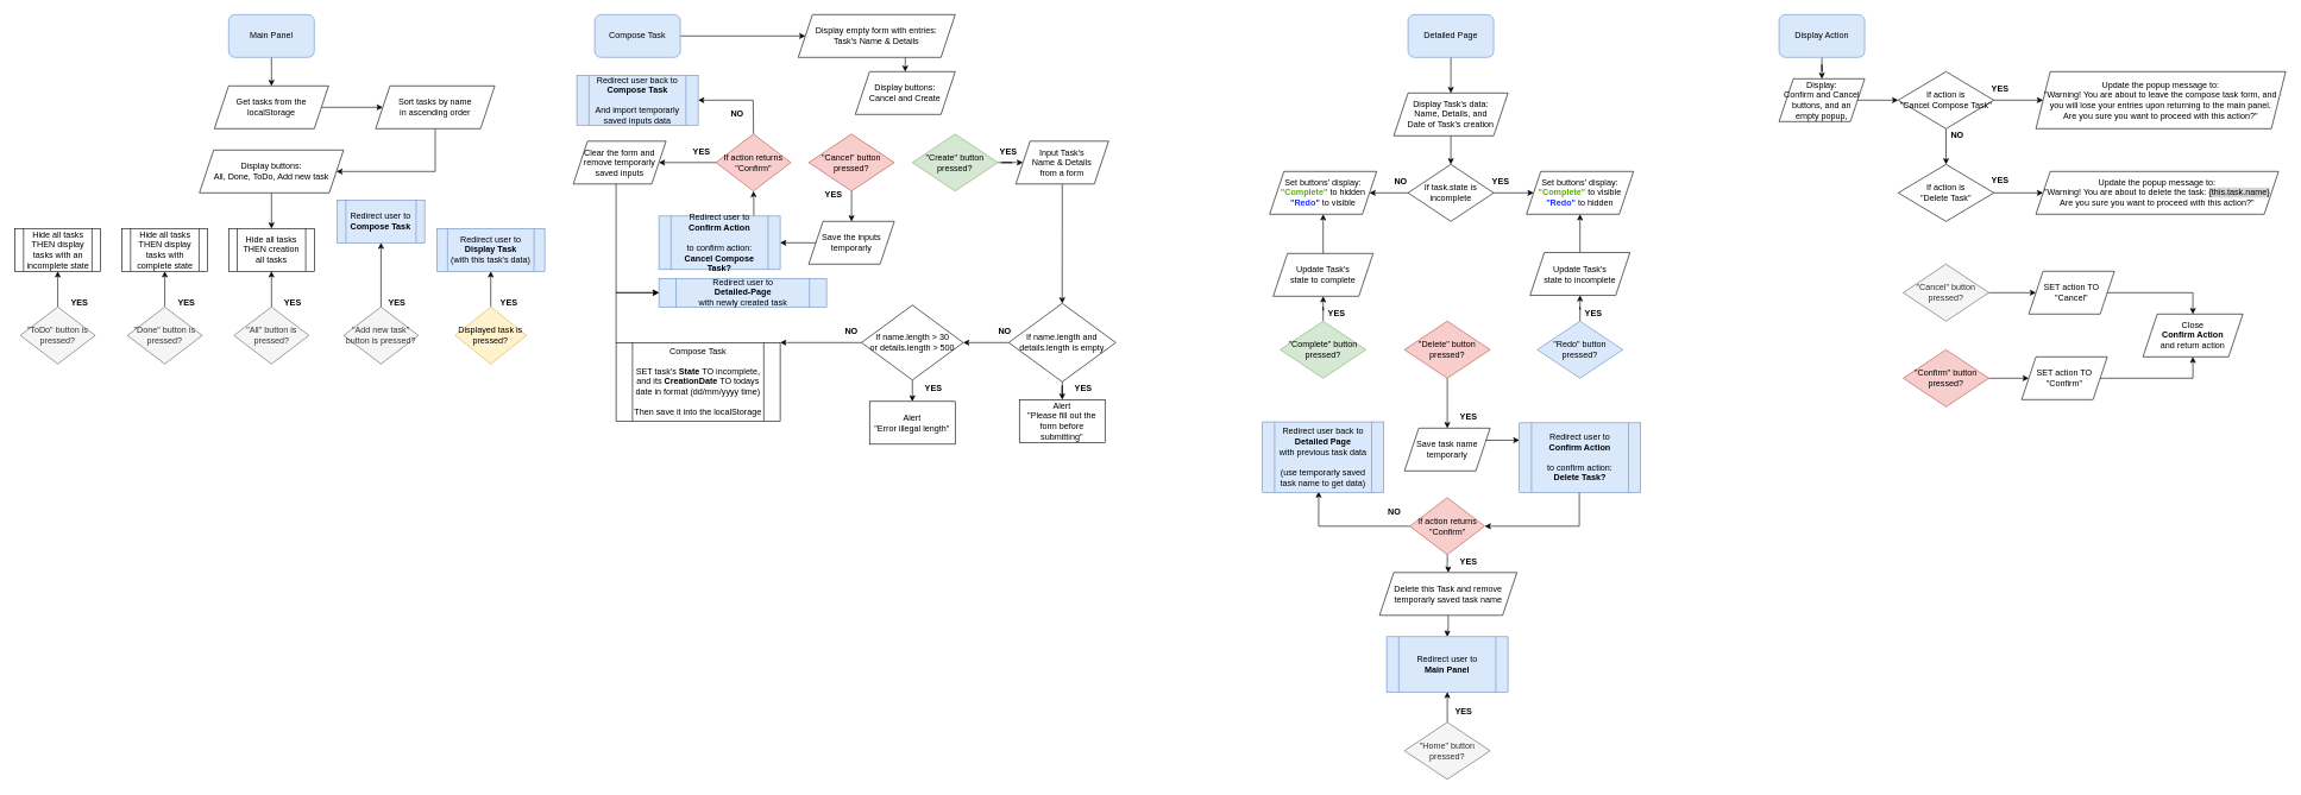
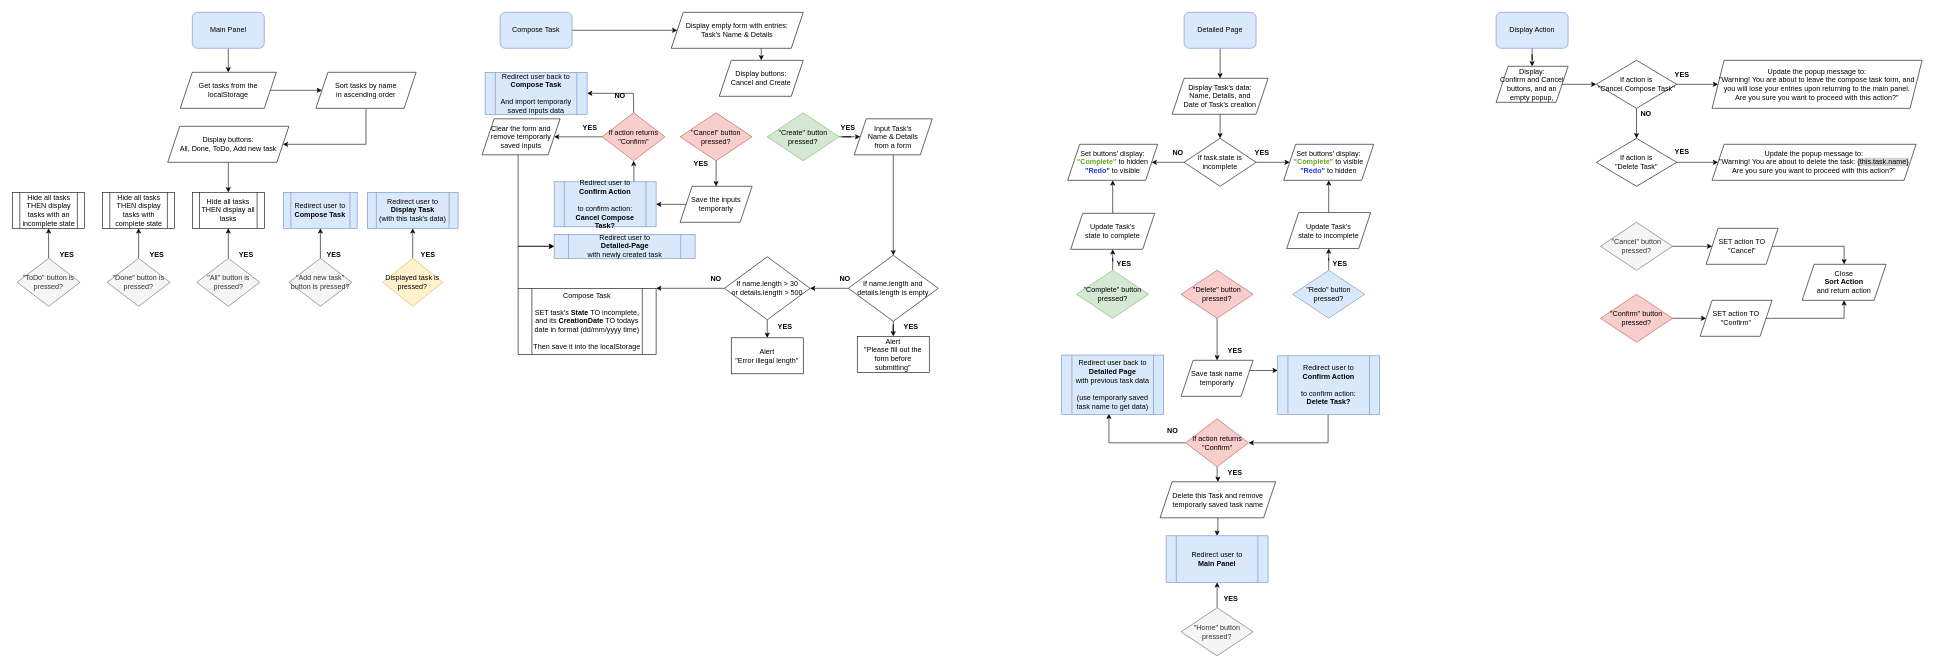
- <mxCell id="127" value="Redirect user back to &lt;b&gt;Compose Task&lt;br&gt;&lt;br&gt;&lt;/b&gt;And import temporarly saved inputs data" style="shape=process;whiteSpace=wrap;html=1;backgroundOutline=1;fillColor=#dae8fc;strokeColor=#6c8ebf;" parent="1" vertex="1"><mxGeometry x="808" y="105" width="170" height="70" as="geometry" /></mxCell>
+ <mxCell id="127" value="Redirect user back to &lt;b&gt;Compose Task&lt;br&gt;&lt;br&gt;&lt;/b&gt;And import temporarly saved inputs data" style="shape=process;whiteSpace=wrap;html=1;backgroundOutline=1;fillColor=#dae8fc;strokeColor=#6c8ebf;" parent="1" vertex="1"><mxGeometry x="808" y="120" width="170" height="70" as="geometry" /></mxCell>
- <mxCell id="89" value="Redirect user to&lt;br&gt;&lt;b&gt;Compose Task&lt;/b&gt;&lt;br&gt;&lt;b&gt;&lt;/b&gt;" style="shape=process;whiteSpace=wrap;html=1;backgroundOutline=1;fillColor=#dae8fc;strokeColor=#6c8ebf;" parent="1" vertex="1"><mxGeometry x="472.25" y="280" width="122.5" height="60" as="geometry" /></mxCell>
+ <mxCell id="89" value="Redirect user to&lt;br&gt;&lt;b&gt;Compose Task&lt;/b&gt;&lt;br&gt;&lt;b&gt;&lt;/b&gt;" style="shape=process;whiteSpace=wrap;html=1;backgroundOutline=1;fillColor=#dae8fc;strokeColor=#6c8ebf;" parent="1" vertex="1"><mxGeometry x="472.25" y="320" width="122.5" height="60" as="geometry" /></mxCell>
- <mxCell id="84" value="Hide all tasks THEN creation all tasks" style="shape=process;whiteSpace=wrap;html=1;backgroundOutline=1;" parent="1" vertex="1"><mxGeometry x="320" y="320" width="120" height="60" as="geometry" /></mxCell>
+ <mxCell id="84" value="Hide all tasks THEN display all tasks" style="shape=process;whiteSpace=wrap;html=1;backgroundOutline=1;" parent="1" vertex="1"><mxGeometry x="320" y="320" width="120" height="60" as="geometry" /></mxCell>
- <mxCell id="120" value="Close&lt;br&gt;&lt;b&gt;Confirm Action&lt;/b&gt;&lt;br&gt;and return action" style="shape=parallelogram;perimeter=parallelogramPerimeter;whiteSpace=wrap;html=1;fixedSize=1;" parent="1" vertex="1"><mxGeometry x="3003" y="440" width="140" height="60" as="geometry" /></mxCell>
+ <mxCell id="120" value="Close&lt;br&gt;&lt;b&gt;Sort Action&lt;/b&gt;&lt;br&gt;and return action" style="shape=parallelogram;perimeter=parallelogramPerimeter;whiteSpace=wrap;html=1;fixedSize=1;" parent="1" vertex="1"><mxGeometry x="3003" y="440" width="140" height="60" as="geometry" /></mxCell>
